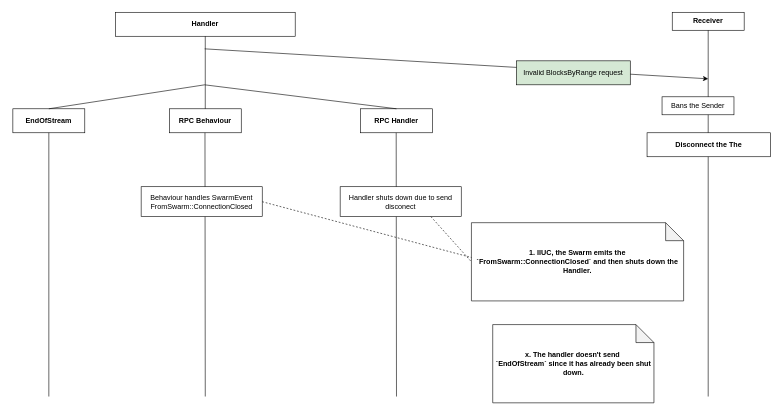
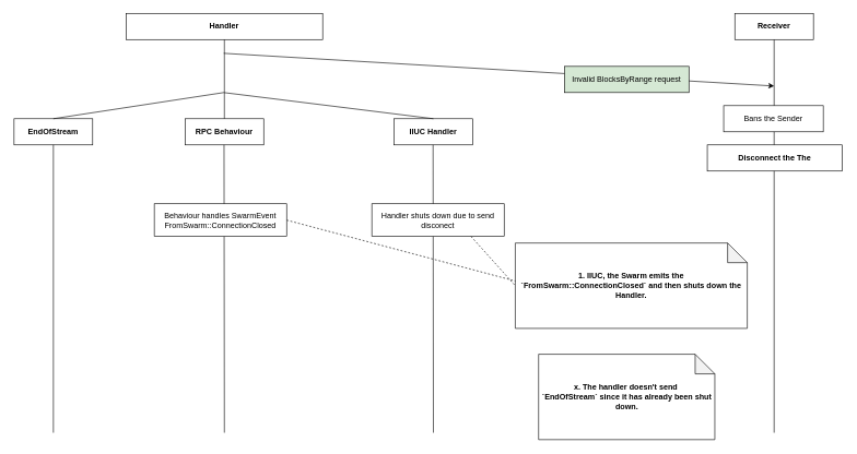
- <mxCell id="3" value="Receiver" style="rounded=0;whiteSpace=wrap;html=1;fontStyle=1" parent="1" vertex="1"><mxGeometry x="1120" y="20" width="120" height="30" as="geometry" /></mxCell>
+ <mxCell id="3" value="Receiver" style="rounded=0;whiteSpace=wrap;html=1;fontStyle=1" parent="1" vertex="1"><mxGeometry x="1120" y="20" width="120" height="40" as="geometry" /></mxCell>
- <mxCell id="9" value="Bans the Sender" style="rounded=0;whiteSpace=wrap;html=1;" parent="1" vertex="1"><mxGeometry x="1103" y="161" width="120" height="30" as="geometry" /></mxCell>
+ <mxCell id="9" value="Bans the Sender" style="rounded=0;whiteSpace=wrap;html=1;" parent="1" vertex="1"><mxGeometry x="1103" y="161" width="152" height="40" as="geometry" /></mxCell>
- <mxCell id="12" value="RPC Handler" style="rounded=0;whiteSpace=wrap;html=1;fontStyle=1" parent="1" vertex="1"><mxGeometry x="600" y="181" width="120" height="40" as="geometry" /></mxCell>
+ <mxCell id="12" value="IIUC Handler" style="rounded=0;whiteSpace=wrap;html=1;fontStyle=1" parent="1" vertex="1"><mxGeometry x="600" y="181" width="120" height="40" as="geometry" /></mxCell>
